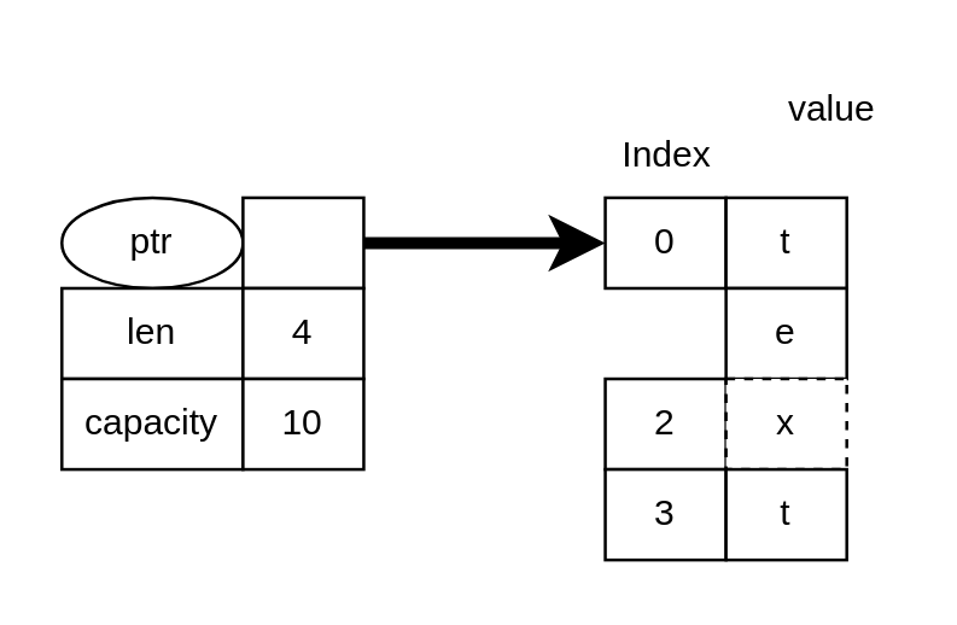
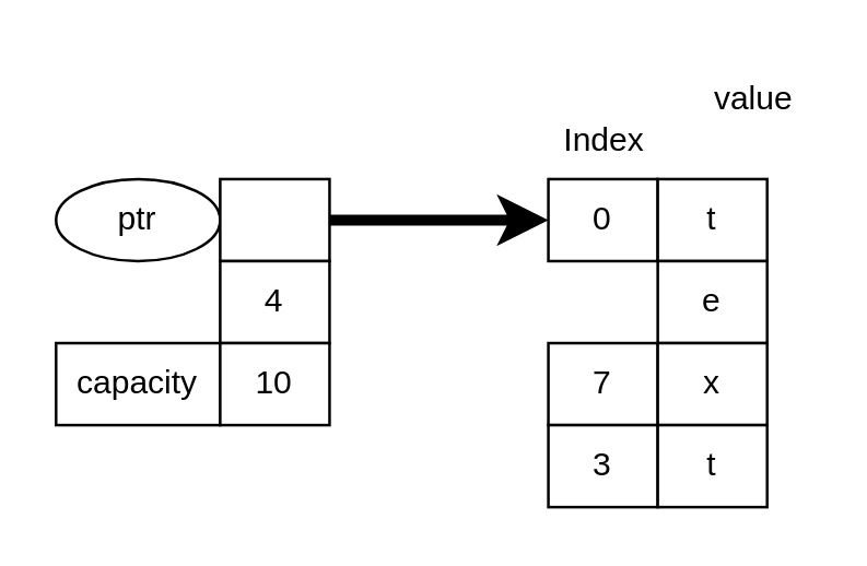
- <mxCell id="3" value="len" style="rounded=0;whiteSpace=wrap;html=1;" vertex="1" parent="1"><mxGeometry x="20" y="95" width="60" height="30" as="geometry" /></mxCell>
- <mxCell id="9" value="2" style="rounded=0;whiteSpace=wrap;html=1;" vertex="1" parent="1"><mxGeometry x="200" y="125" width="40" height="30" as="geometry" /></mxCell>
+ <mxCell id="9" value="7" style="rounded=0;whiteSpace=wrap;html=1;" vertex="1" parent="1"><mxGeometry x="200" y="125" width="40" height="30" as="geometry" /></mxCell>
- <mxCell id="12" value="x" style="rounded=0;whiteSpace=wrap;html=1;dashed=1;" vertex="1" parent="1"><mxGeometry x="240" y="125" width="40" height="30" as="geometry" /></mxCell>
+ <mxCell id="12" value="x" style="rounded=0;whiteSpace=wrap;html=1;" vertex="1" parent="1"><mxGeometry x="240" y="125" width="40" height="30" as="geometry" /></mxCell>
